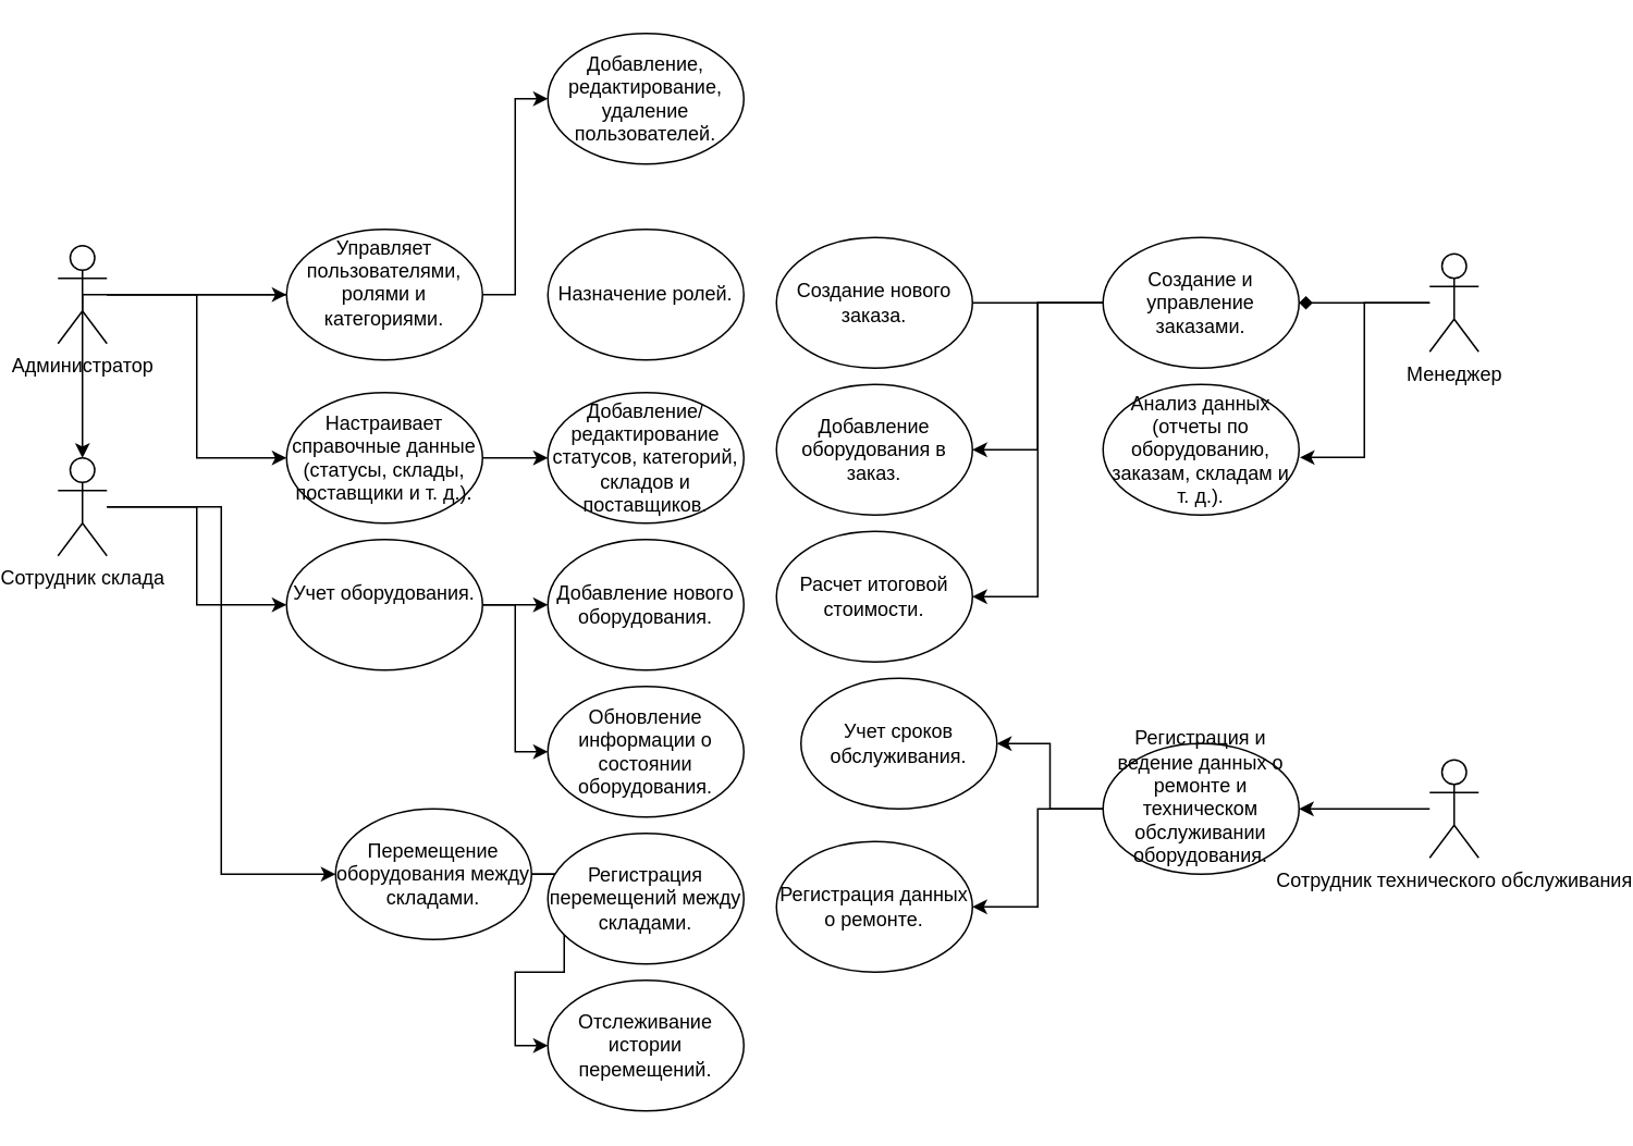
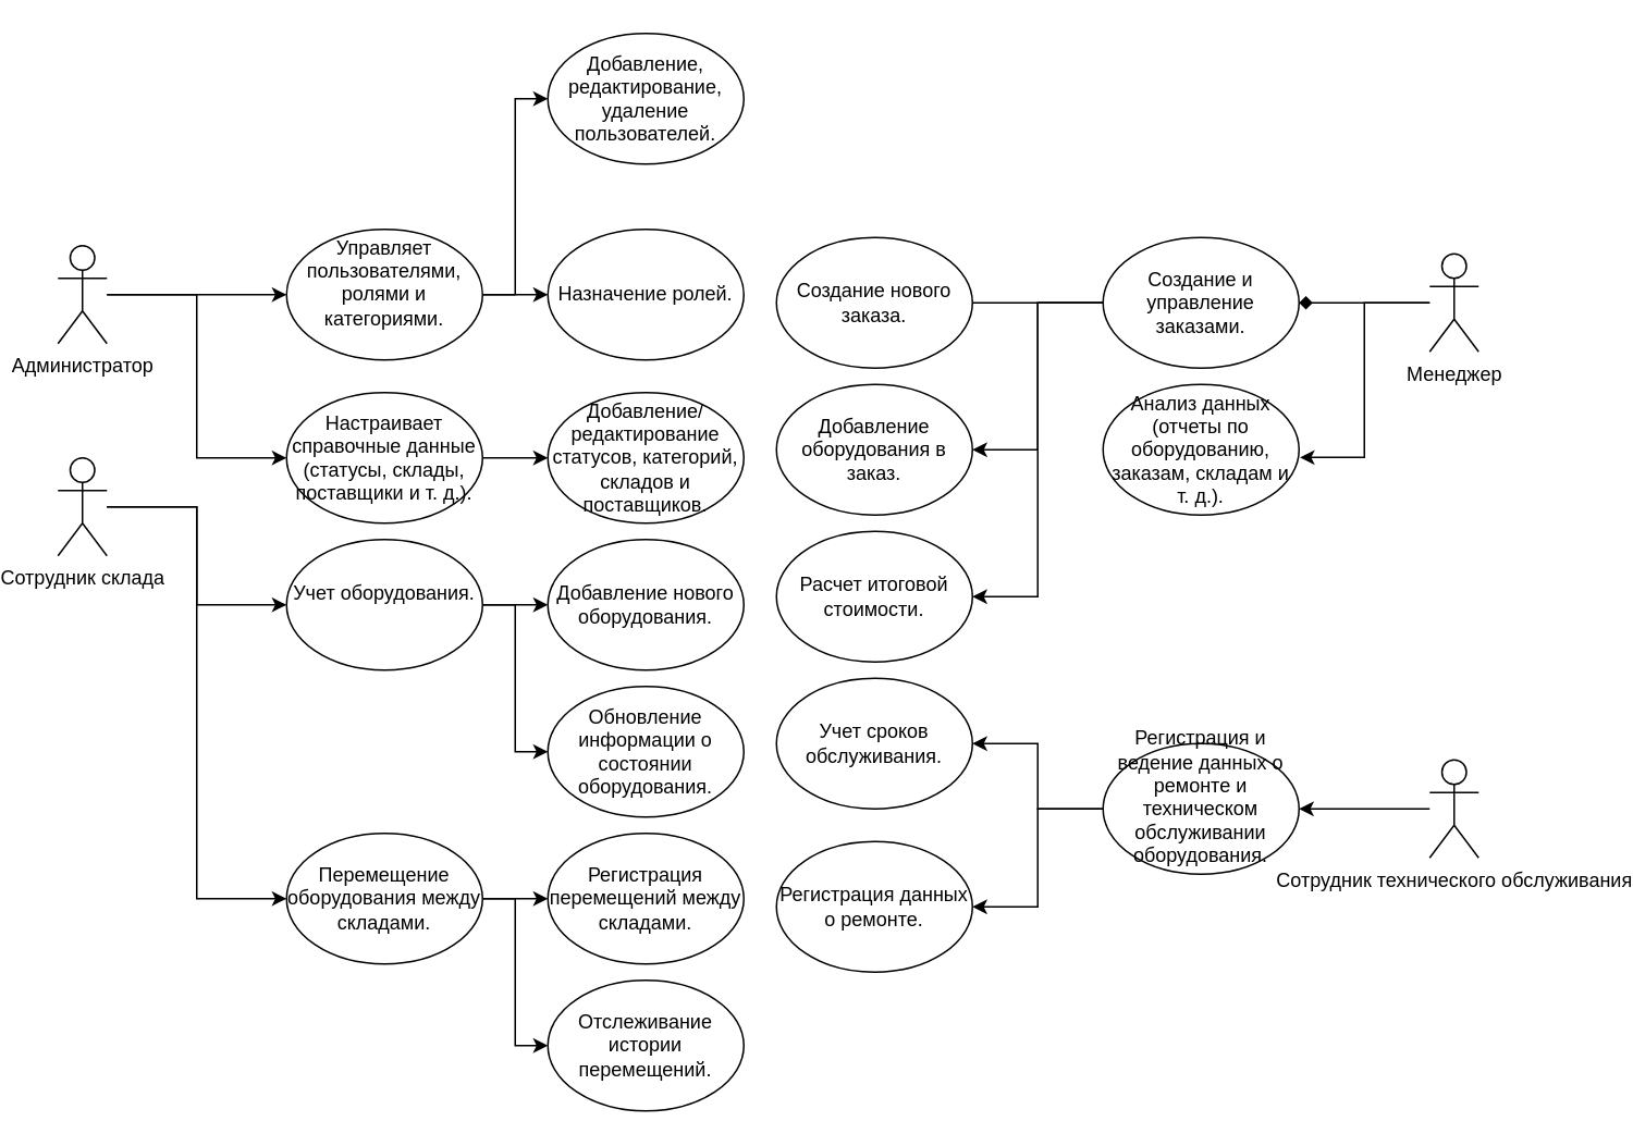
- <mxCell id="13" value="" style="edgeStyle=orthogonalEdgeStyle;rounded=0;orthogonalLoop=1;jettySize=auto;html=1;" edge="1" parent="1" source="14" target="7"><mxGeometry relative="1" as="geometry" /></mxCell>
+ <mxCell id="13" value="" style="edgeStyle=orthogonalEdgeStyle;rounded=0;orthogonalLoop=1;jettySize=auto;html=1;" edge="1" parent="1" source="14" target="33"><mxGeometry relative="1" as="geometry" /></mxCell>
- <mxCell id="43" value="Учет сроков обслуживания." style="ellipse;whiteSpace=wrap;html=1;" vertex="1" parent="1"><mxGeometry x="475" y="415" width="120" height="80" as="geometry" /></mxCell>
+ <mxCell id="43" value="Учет сроков обслуживания." style="ellipse;whiteSpace=wrap;html=1;" vertex="1" parent="1"><mxGeometry x="460" y="415" width="120" height="80" as="geometry" /></mxCell>
- <mxCell id="22" value="Перемещение оборудования между складами." style="ellipse;whiteSpace=wrap;html=1;" vertex="1" parent="1"><mxGeometry x="190" y="495" width="120" height="80" as="geometry" /></mxCell>
+ <mxCell id="22" value="Перемещение оборудования между складами." style="ellipse;whiteSpace=wrap;html=1;" vertex="1" parent="1"><mxGeometry x="160" y="510" width="120" height="80" as="geometry" /></mxCell>
